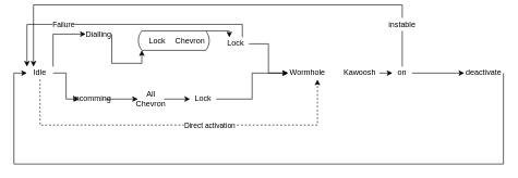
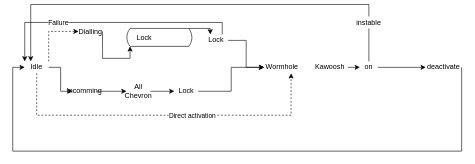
- <mxCell id="3" style="edgeStyle=orthogonalEdgeStyle;rounded=0;orthogonalLoop=1;jettySize=auto;html=1;exitX=1;exitY=0;exitDx=0;exitDy=0;entryX=0;entryY=0.5;entryDx=0;entryDy=0;" parent="1" source="7" target="9" edge="1"><mxGeometry relative="1" as="geometry" /></mxCell>
+ <mxCell id="3" style="edgeStyle=orthogonalEdgeStyle;rounded=0;orthogonalLoop=1;jettySize=auto;html=1;exitX=1;exitY=0;exitDx=0;exitDy=0;entryX=0;entryY=0.5;entryDx=0;entryDy=0;dashed=1;" parent="1" source="7" target="9" edge="1"><mxGeometry relative="1" as="geometry" /></mxCell>
- <mxCell id="33" value="Chevron" style="text;html=1;strokeColor=none;fillColor=none;align=center;verticalAlign=middle;whiteSpace=wrap;rounded=0;" parent="30" vertex="1"><mxGeometry x="60" y="5" width="40" height="20" as="geometry" /></mxCell>
